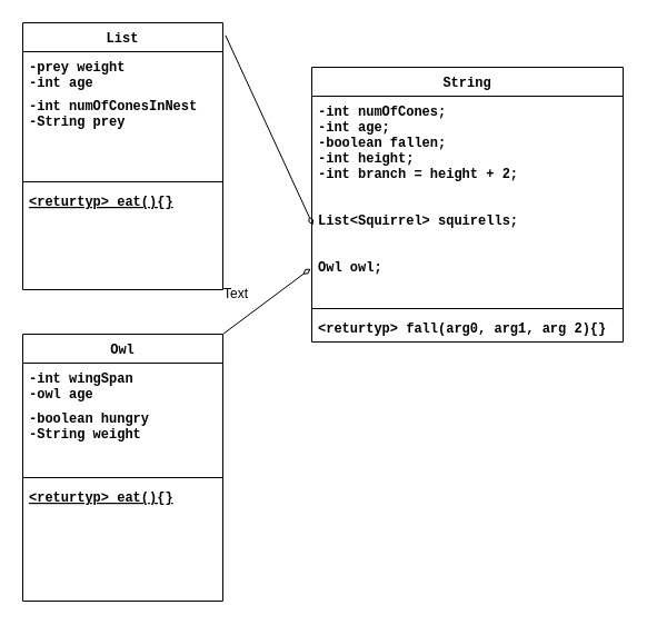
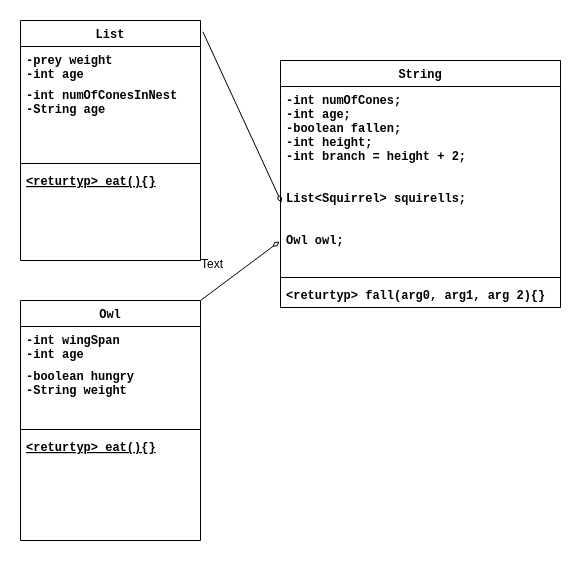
- <mxCell id="4" value="-int numOfConesInNest&#10;-String prey" style="text;align=left;verticalAlign=top;spacingLeft=4;spacingRight=4;overflow=hidden;rotatable=0;points=[[0,0.5],[1,0.5]];portConstraint=eastwest;rounded=0;shadow=0;html=0;fontFamily=Courier New;fontStyle=1" parent="2" vertex="1"><mxGeometry y="61" width="180" height="78" as="geometry" /></mxCell>
+ <mxCell id="4" value="-int numOfConesInNest&#10;-String age" style="text;align=left;verticalAlign=top;spacingLeft=4;spacingRight=4;overflow=hidden;rotatable=0;points=[[0,0.5],[1,0.5]];portConstraint=eastwest;rounded=0;shadow=0;html=0;fontFamily=Courier New;fontStyle=1" parent="2" vertex="1"><mxGeometry y="61" width="180" height="78" as="geometry" /></mxCell>
- <mxCell id="15" value="-int wingSpan&#10;-owl age" style="text;align=left;verticalAlign=top;spacingLeft=4;spacingRight=4;overflow=hidden;rotatable=0;points=[[0,0.5],[1,0.5]];portConstraint=eastwest;fontFamily=Courier New;fontStyle=1" parent="14" vertex="1"><mxGeometry y="26" width="180" height="36" as="geometry" /></mxCell>
+ <mxCell id="15" value="-int wingSpan&#10;-int age" style="text;align=left;verticalAlign=top;spacingLeft=4;spacingRight=4;overflow=hidden;rotatable=0;points=[[0,0.5],[1,0.5]];portConstraint=eastwest;fontFamily=Courier New;fontStyle=1" parent="14" vertex="1"><mxGeometry y="26" width="180" height="36" as="geometry" /></mxCell>
